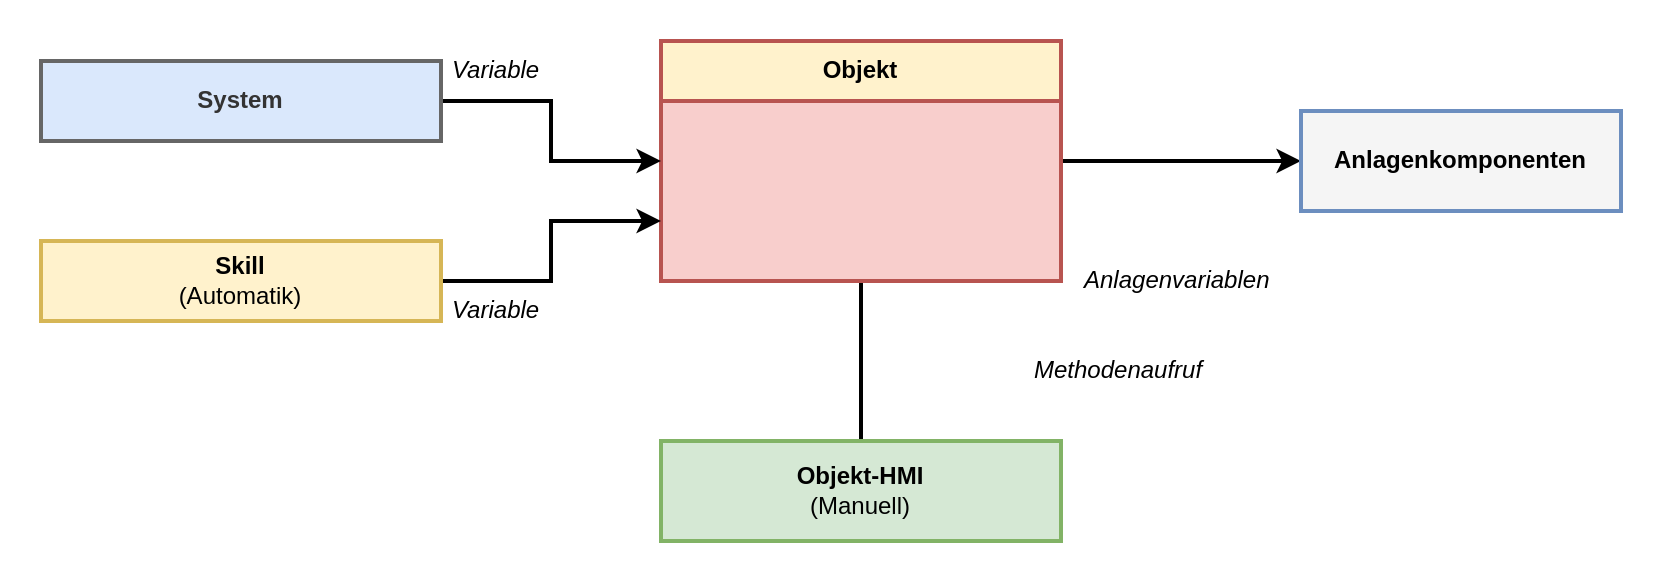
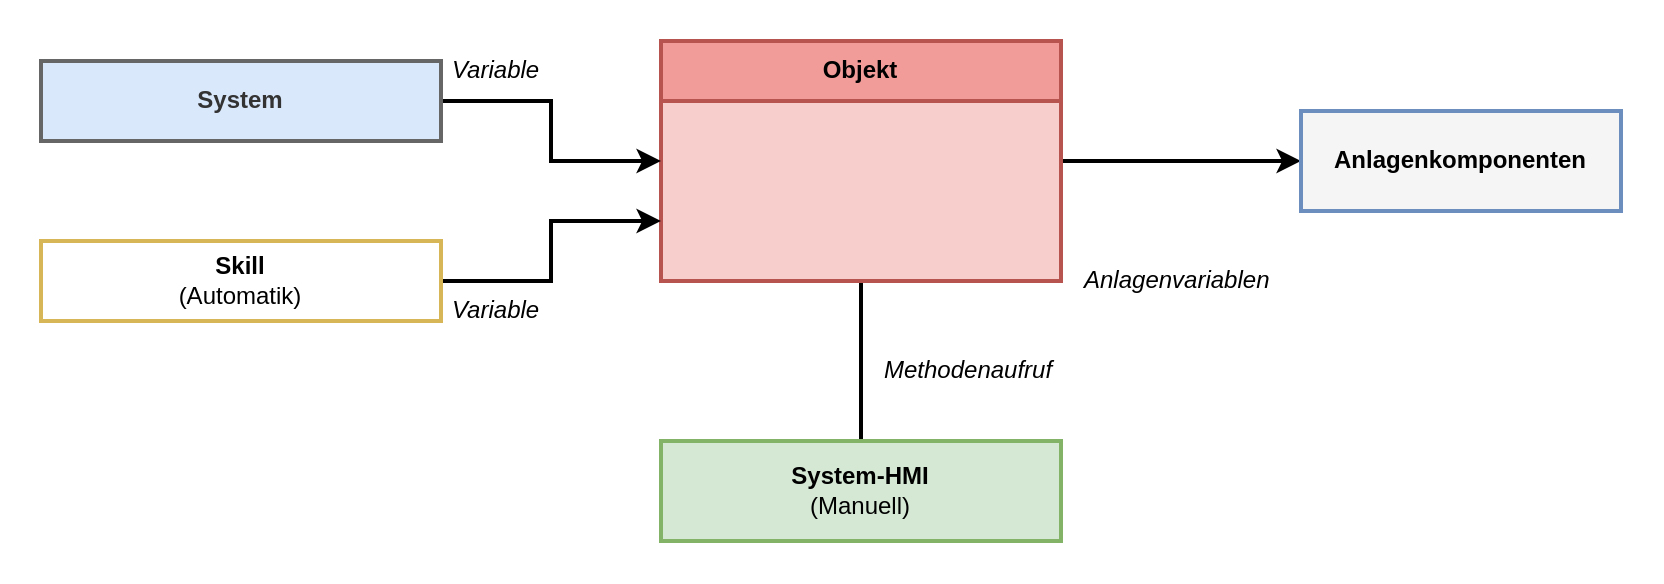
- <mxCell id="5" value="&lt;b&gt;Objekt&lt;/b&gt;" style="rounded=0;whiteSpace=wrap;html=1;fillColor=#fff2cc;strokeColor=#b85450;strokeWidth=2;" vertex="1" parent="1"><mxGeometry x="330" y="20" width="200" height="30" as="geometry" /></mxCell>
+ <mxCell id="5" value="&lt;b&gt;Objekt&lt;/b&gt;" style="rounded=0;whiteSpace=wrap;html=1;fillColor=#F19C99;strokeColor=#b85450;strokeWidth=2;" vertex="1" parent="1"><mxGeometry x="330" y="20" width="200" height="30" as="geometry" /></mxCell>
- <mxCell id="11" value="Skill&lt;div&gt;&lt;span style=&quot;font-weight: normal;&quot;&gt;(Automatik)&lt;/span&gt;&lt;/div&gt;" style="rounded=0;whiteSpace=wrap;html=1;fillColor=#fff2cc;strokeColor=#d6b656;fontStyle=1;strokeWidth=2;" vertex="1" parent="1"><mxGeometry x="20" y="120" width="200" height="40" as="geometry" /></mxCell>
+ <mxCell id="11" value="Skill&lt;div&gt;&lt;span style=&quot;font-weight: normal;&quot;&gt;(Automatik)&lt;/span&gt;&lt;/div&gt;" style="rounded=0;whiteSpace=wrap;html=1;fillColor=#ffffff;strokeColor=#d6b656;fontStyle=1;strokeWidth=2;" vertex="1" parent="1"><mxGeometry x="20" y="120" width="200" height="40" as="geometry" /></mxCell>
- <mxCell id="12" value="Methodenaufruf" style="text;html=1;align=left;verticalAlign=middle;whiteSpace=wrap;rounded=0;fontStyle=2" vertex="1" parent="1"><mxGeometry x="515" y="170" width="110" height="30" as="geometry" /></mxCell>
+ <mxCell id="12" value="Methodenaufruf" style="text;html=1;align=left;verticalAlign=middle;whiteSpace=wrap;rounded=0;fontStyle=2" vertex="1" parent="1"><mxGeometry x="440" y="170" width="110" height="30" as="geometry" /></mxCell>
- <mxCell id="6" value="Objekt-HMI&lt;div&gt;&lt;span style=&quot;font-weight: normal;&quot;&gt;(Manuell)&lt;/span&gt;&lt;/div&gt;" style="rounded=0;whiteSpace=wrap;html=1;fillColor=#d5e8d4;strokeColor=#82b366;strokeWidth=2;fontStyle=1" vertex="1" parent="1"><mxGeometry x="330" y="220" width="200" height="50" as="geometry" /></mxCell>
+ <mxCell id="6" value="System-HMI&lt;div&gt;&lt;span style=&quot;font-weight: normal;&quot;&gt;(Manuell)&lt;/span&gt;&lt;/div&gt;" style="rounded=0;whiteSpace=wrap;html=1;fillColor=#d5e8d4;strokeColor=#82b366;strokeWidth=2;fontStyle=1" vertex="1" parent="1"><mxGeometry x="330" y="220" width="200" height="50" as="geometry" /></mxCell>
